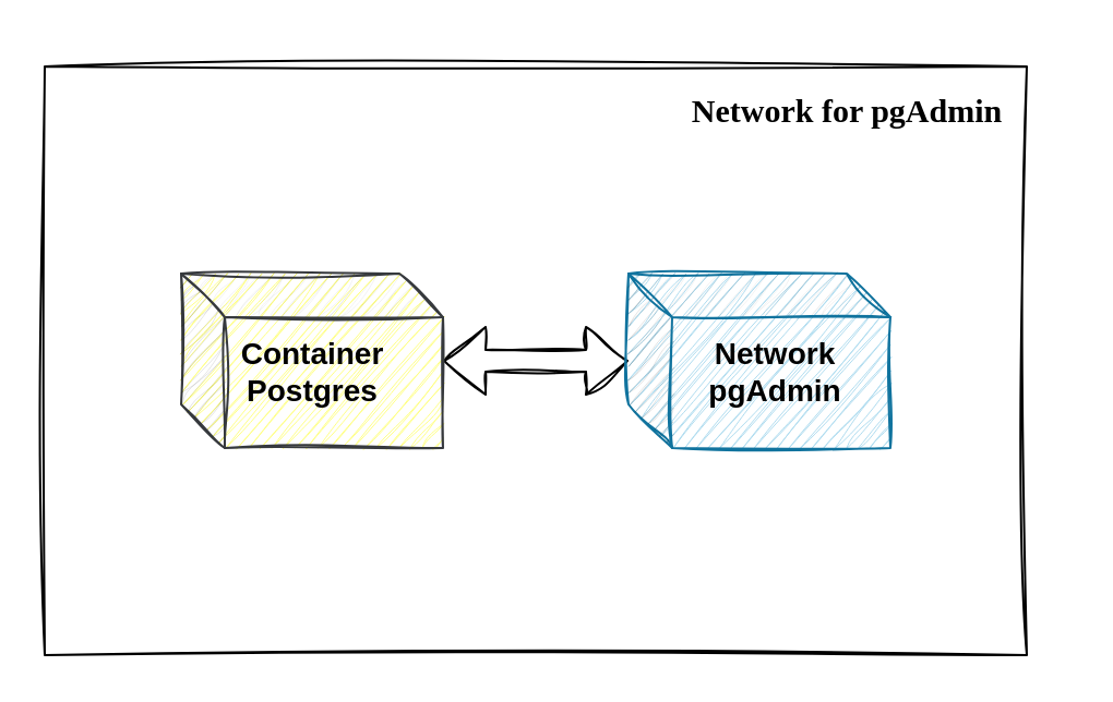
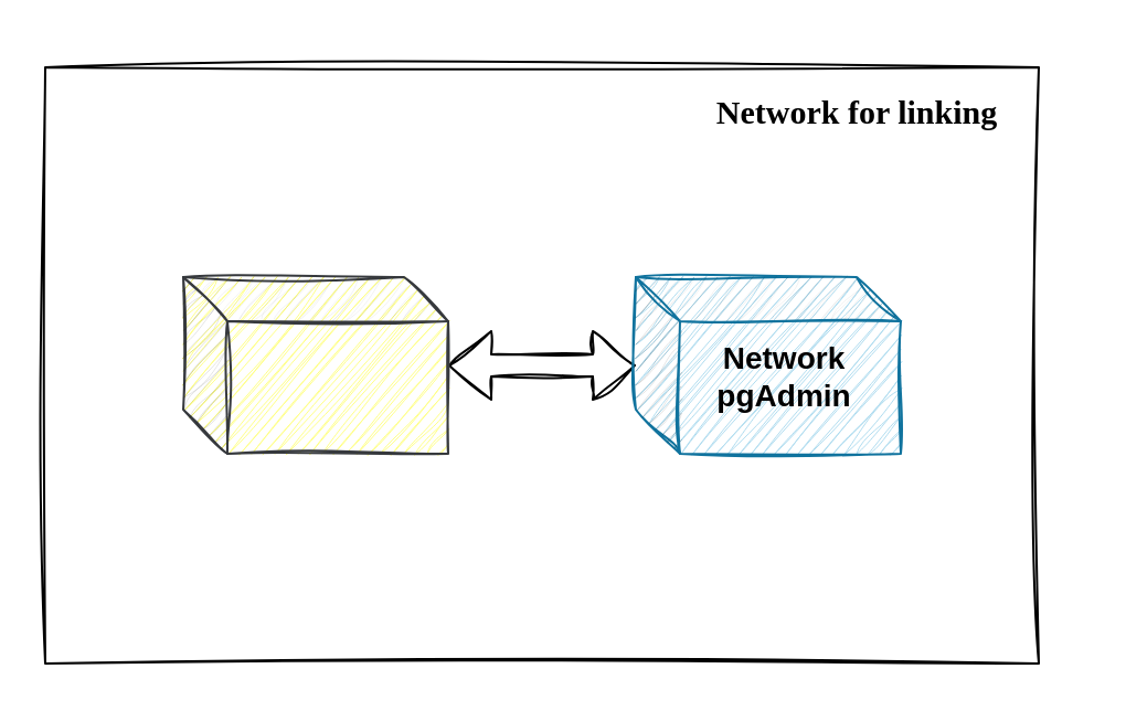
- <mxCell id="8" value="&lt;b&gt;&lt;font data-font-src=&quot;https://fonts.googleapis.com/css?family=Architects+Daughter&quot; face=&quot;Architects Daughter&quot; style=&quot;font-size: 15px;&quot;&gt;Network for pgAdmin&lt;/font&gt;&lt;/b&gt;" style="text;html=1;strokeColor=none;fillColor=none;align=center;verticalAlign=middle;whiteSpace=wrap;rounded=0;sketch=1;curveFitting=1;jiggle=2;" vertex="1" parent="1"><mxGeometry x="287.5" y="20" width="200" height="60" as="geometry" /></mxCell>
+ <mxCell id="8" value="&lt;b&gt;&lt;font data-font-src=&quot;https://fonts.googleapis.com/css?family=Architects+Daughter&quot; face=&quot;Architects Daughter&quot; style=&quot;font-size: 15px;&quot;&gt;Network for linking&lt;/font&gt;&lt;/b&gt;" style="text;html=1;strokeColor=none;fillColor=none;align=center;verticalAlign=middle;whiteSpace=wrap;rounded=0;sketch=1;curveFitting=1;jiggle=2;" vertex="1" parent="1"><mxGeometry x="287.5" y="20" width="200" height="60" as="geometry" /></mxCell>
- <mxCell id="6" value="&lt;b&gt;&lt;font style=&quot;font-size: 14px;&quot;&gt;Container Postgres&lt;/font&gt;&lt;/b&gt;" style="text;html=1;strokeColor=none;fillColor=none;align=center;verticalAlign=middle;whiteSpace=wrap;rounded=0;sketch=1;curveFitting=1;jiggle=2;" vertex="1" parent="1"><mxGeometry x="97.5" y="140" width="90" height="60" as="geometry" /></mxCell>
